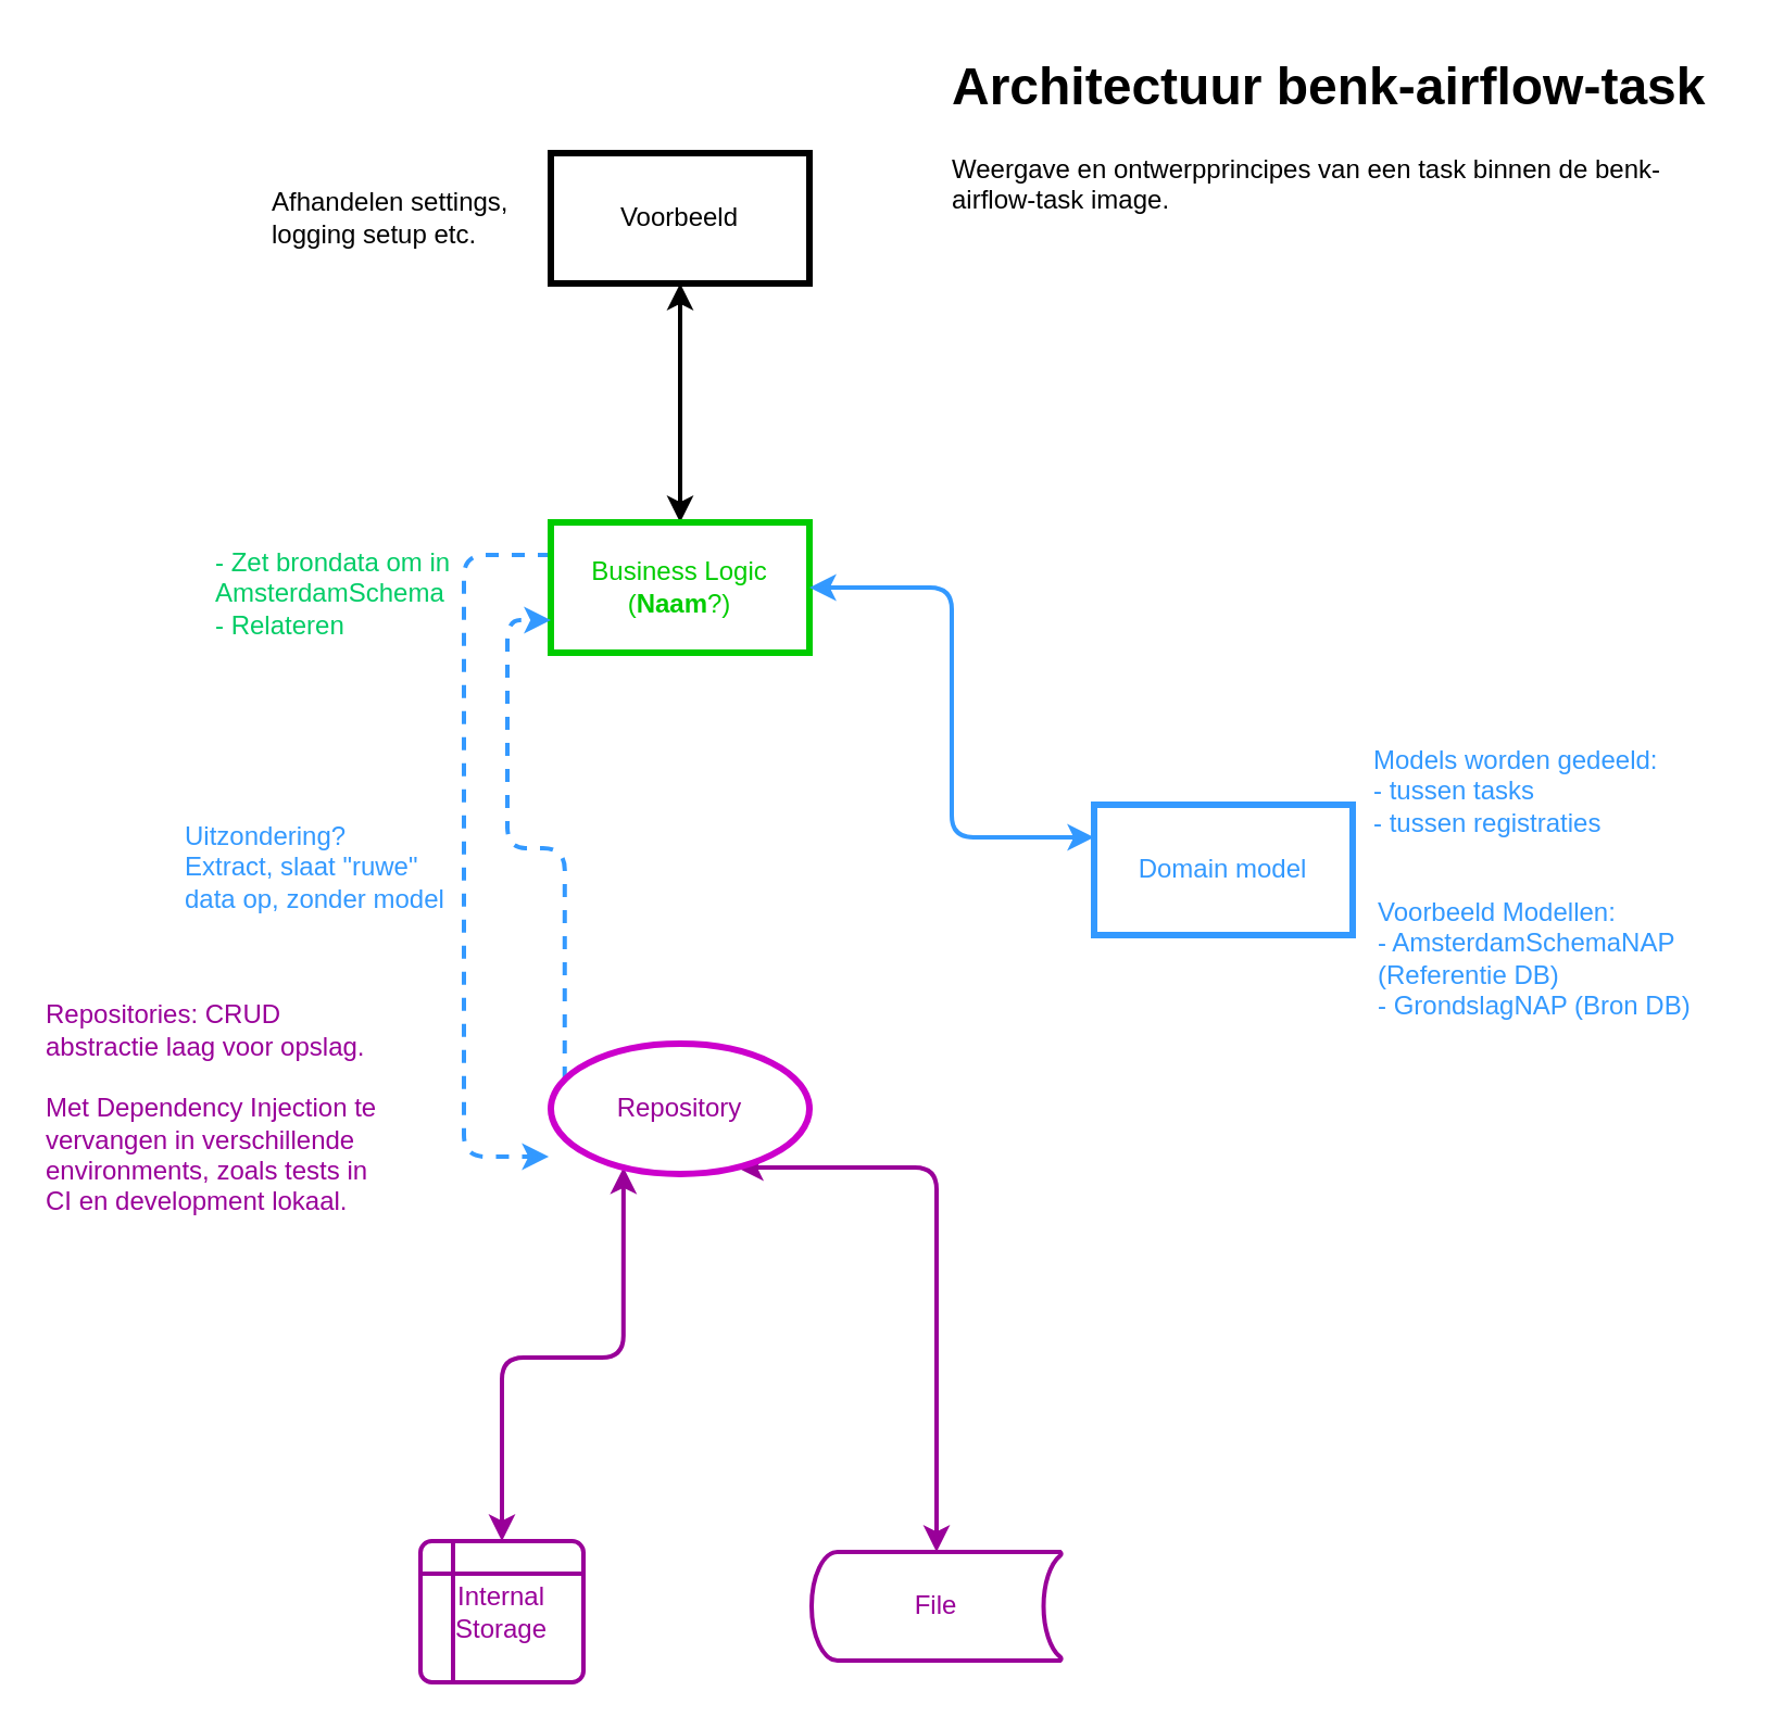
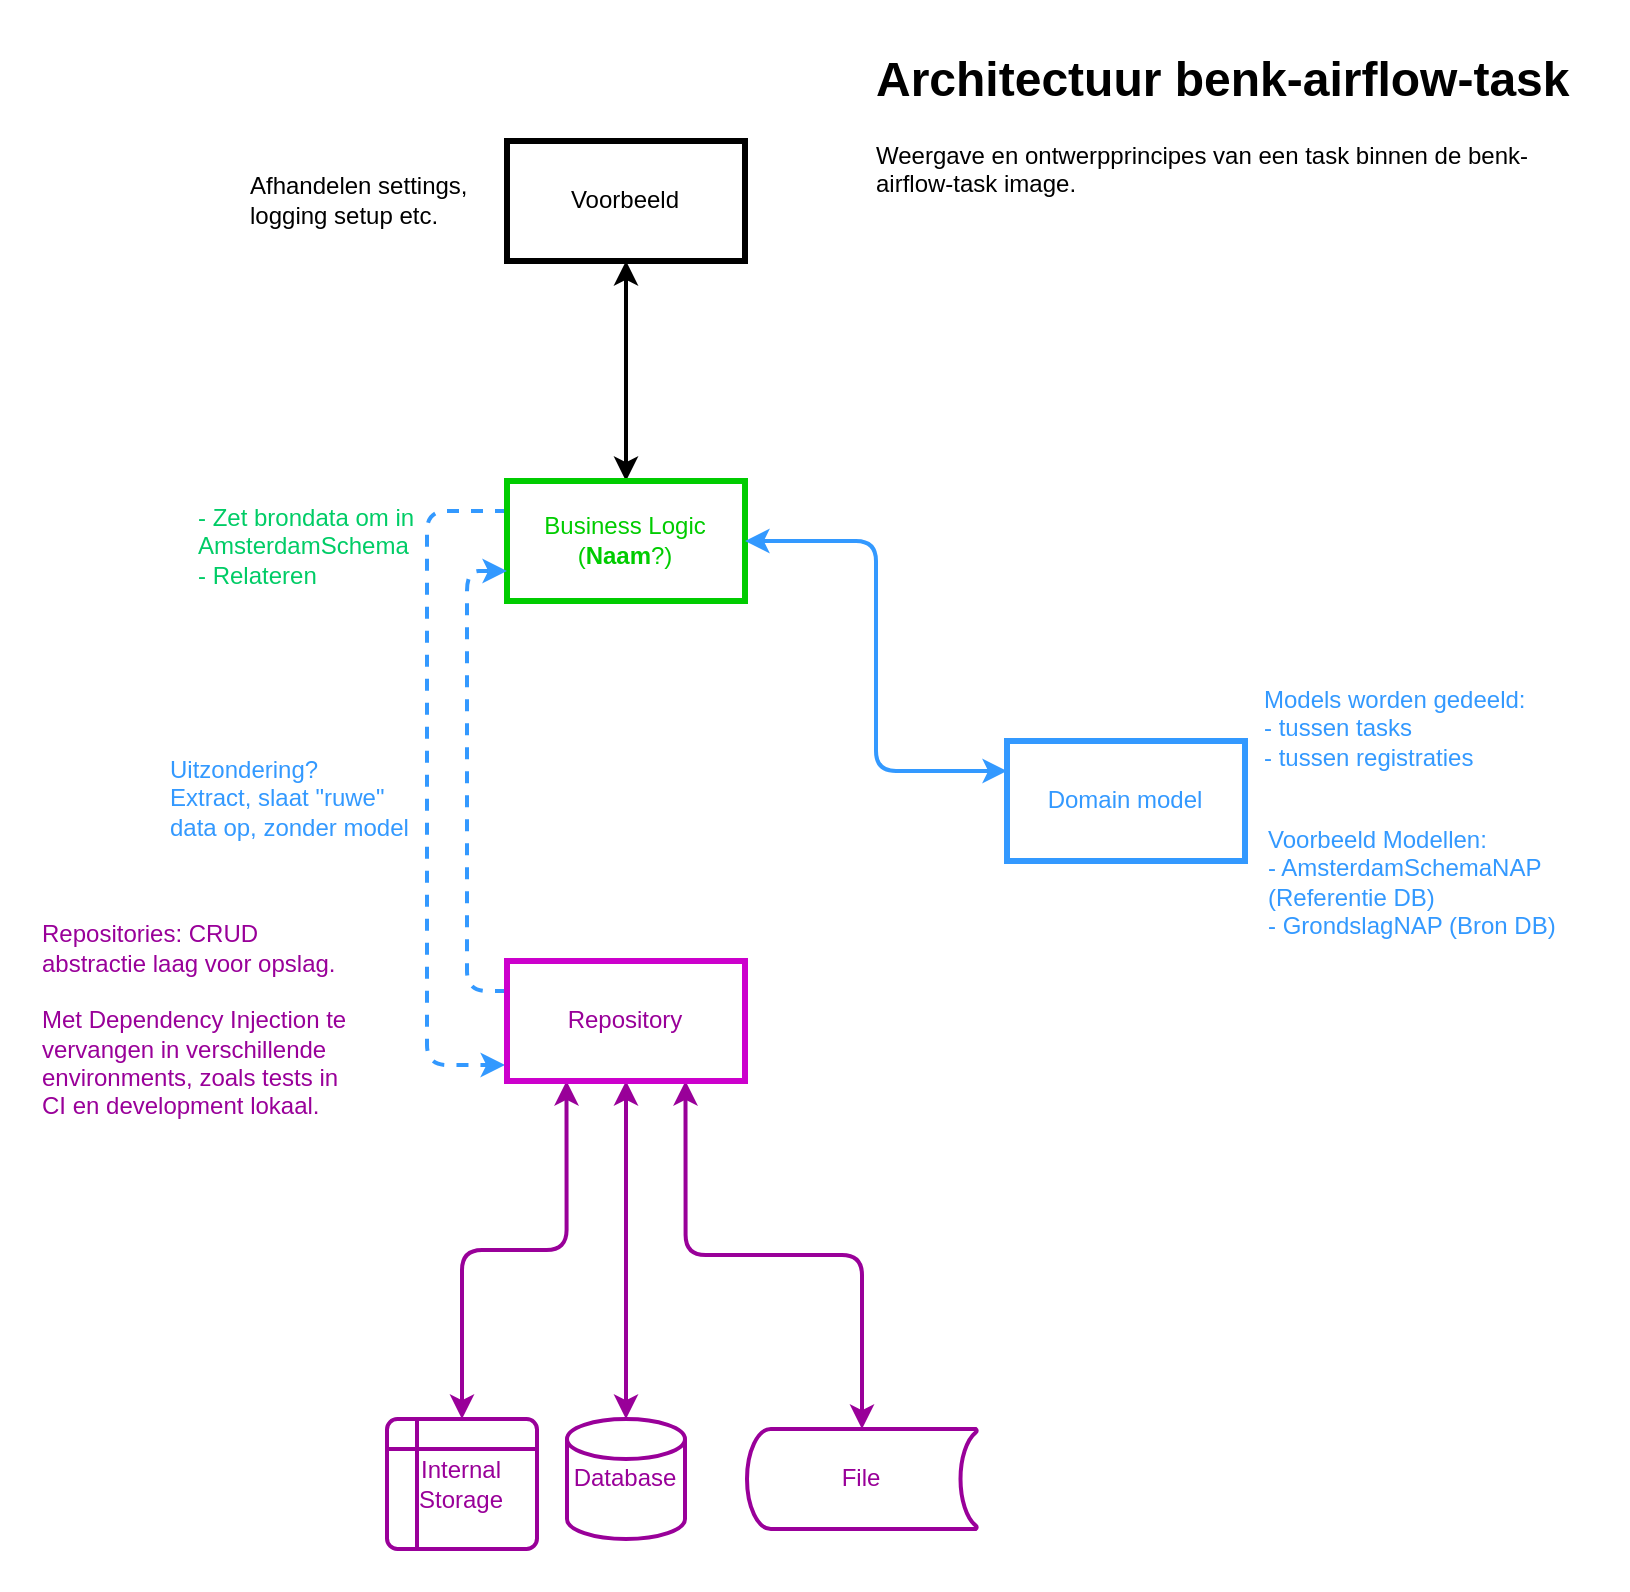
- <mxCell id="11" value="Repository" style="ellipse;whiteSpace=wrap;html=1;strokeWidth=3;strokeColor=#CC00CC;fontColor=#990099;" parent="1" vertex="1"><mxGeometry x="253" y="480" width="119" height="60" as="geometry" /></mxCell>
+ <mxCell id="11" value="Repository" style="rounded=0;whiteSpace=wrap;html=1;strokeWidth=3;strokeColor=#CC00CC;fontColor=#990099;" parent="1" vertex="1"><mxGeometry x="253" y="480" width="119" height="60" as="geometry" /></mxCell>
+ <mxCell id="8" style="edgeStyle=orthogonalEdgeStyle;rounded=1;orthogonalLoop=1;jettySize=auto;html=1;exitX=0.5;exitY=1;exitDx=0;exitDy=0;entryX=0.5;entryY=0;entryDx=0;entryDy=0;entryPerimeter=0;startArrow=classic;startFill=1;strokeWidth=2;strokeColor=#990099;" parent="1" source="11" target="12" edge="1"><mxGeometry relative="1" as="geometry" /></mxCell>
+ <mxCell id="12" value="Database" style="strokeWidth=2;html=1;shape=mxgraph.flowchart.database;whiteSpace=wrap;strokeColor=#990099;fontColor=#990099;" parent="1" vertex="1"><mxGeometry x="283" y="709" width="59" height="60" as="geometry" /></mxCell>
